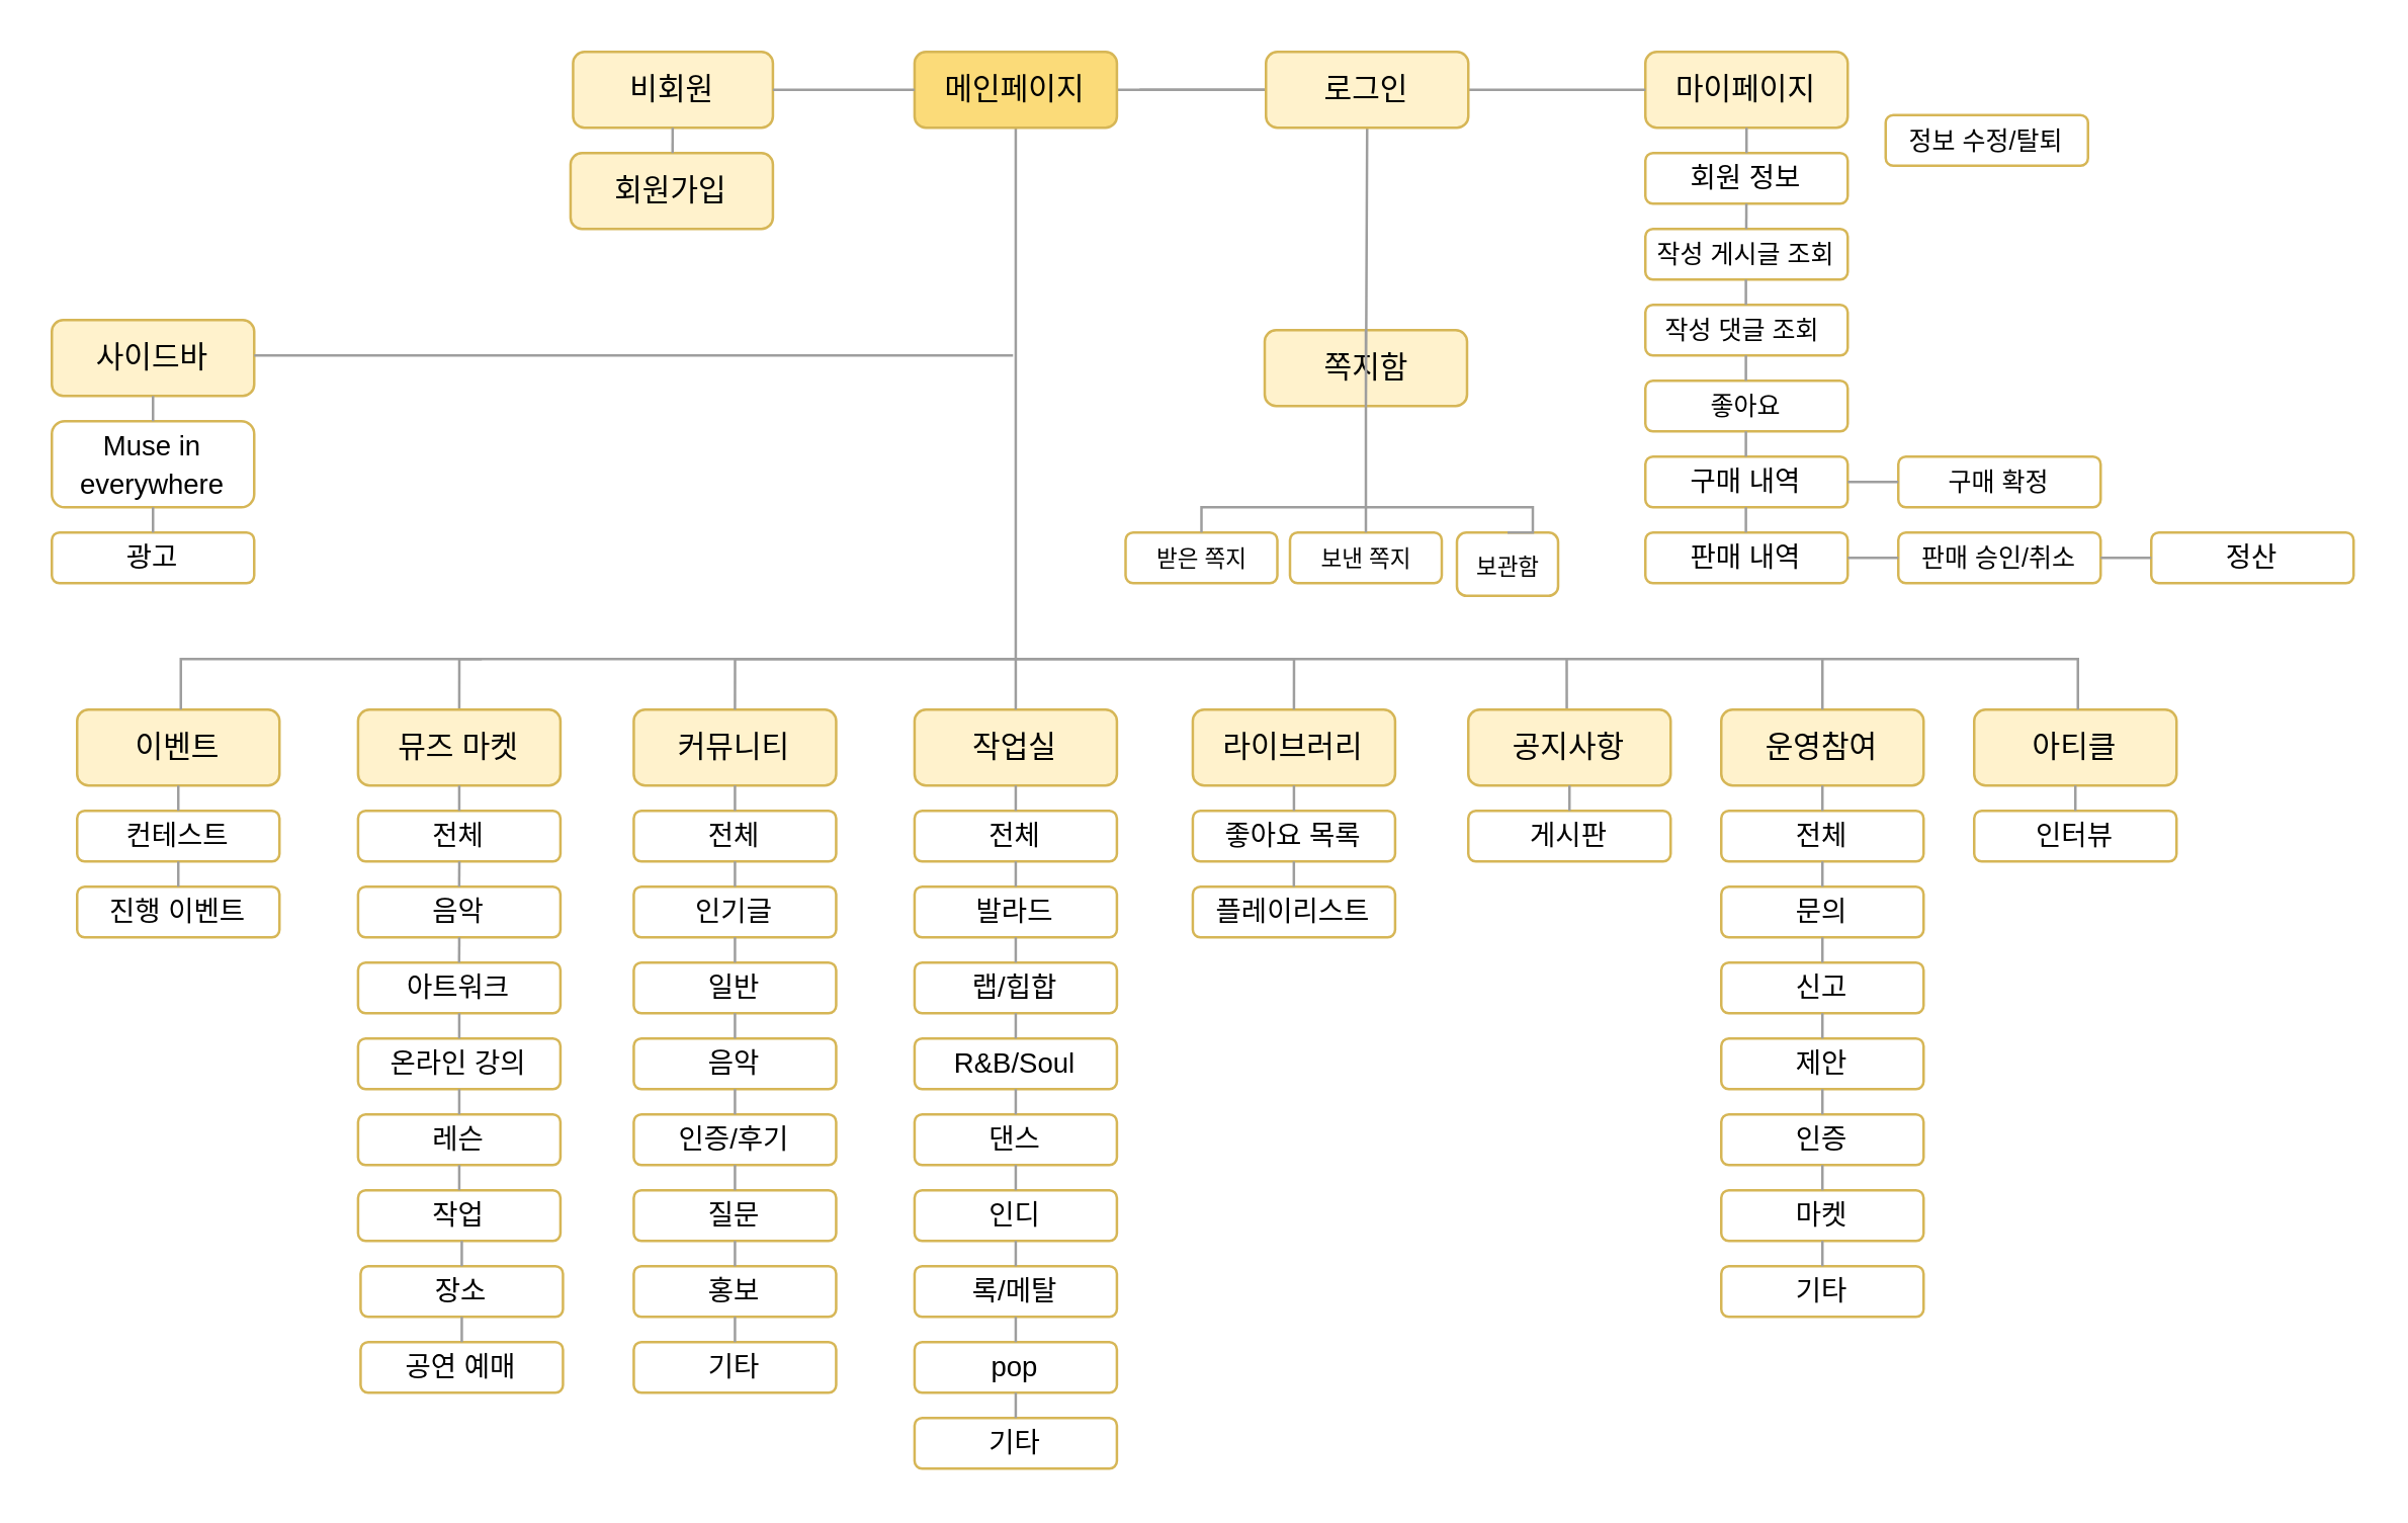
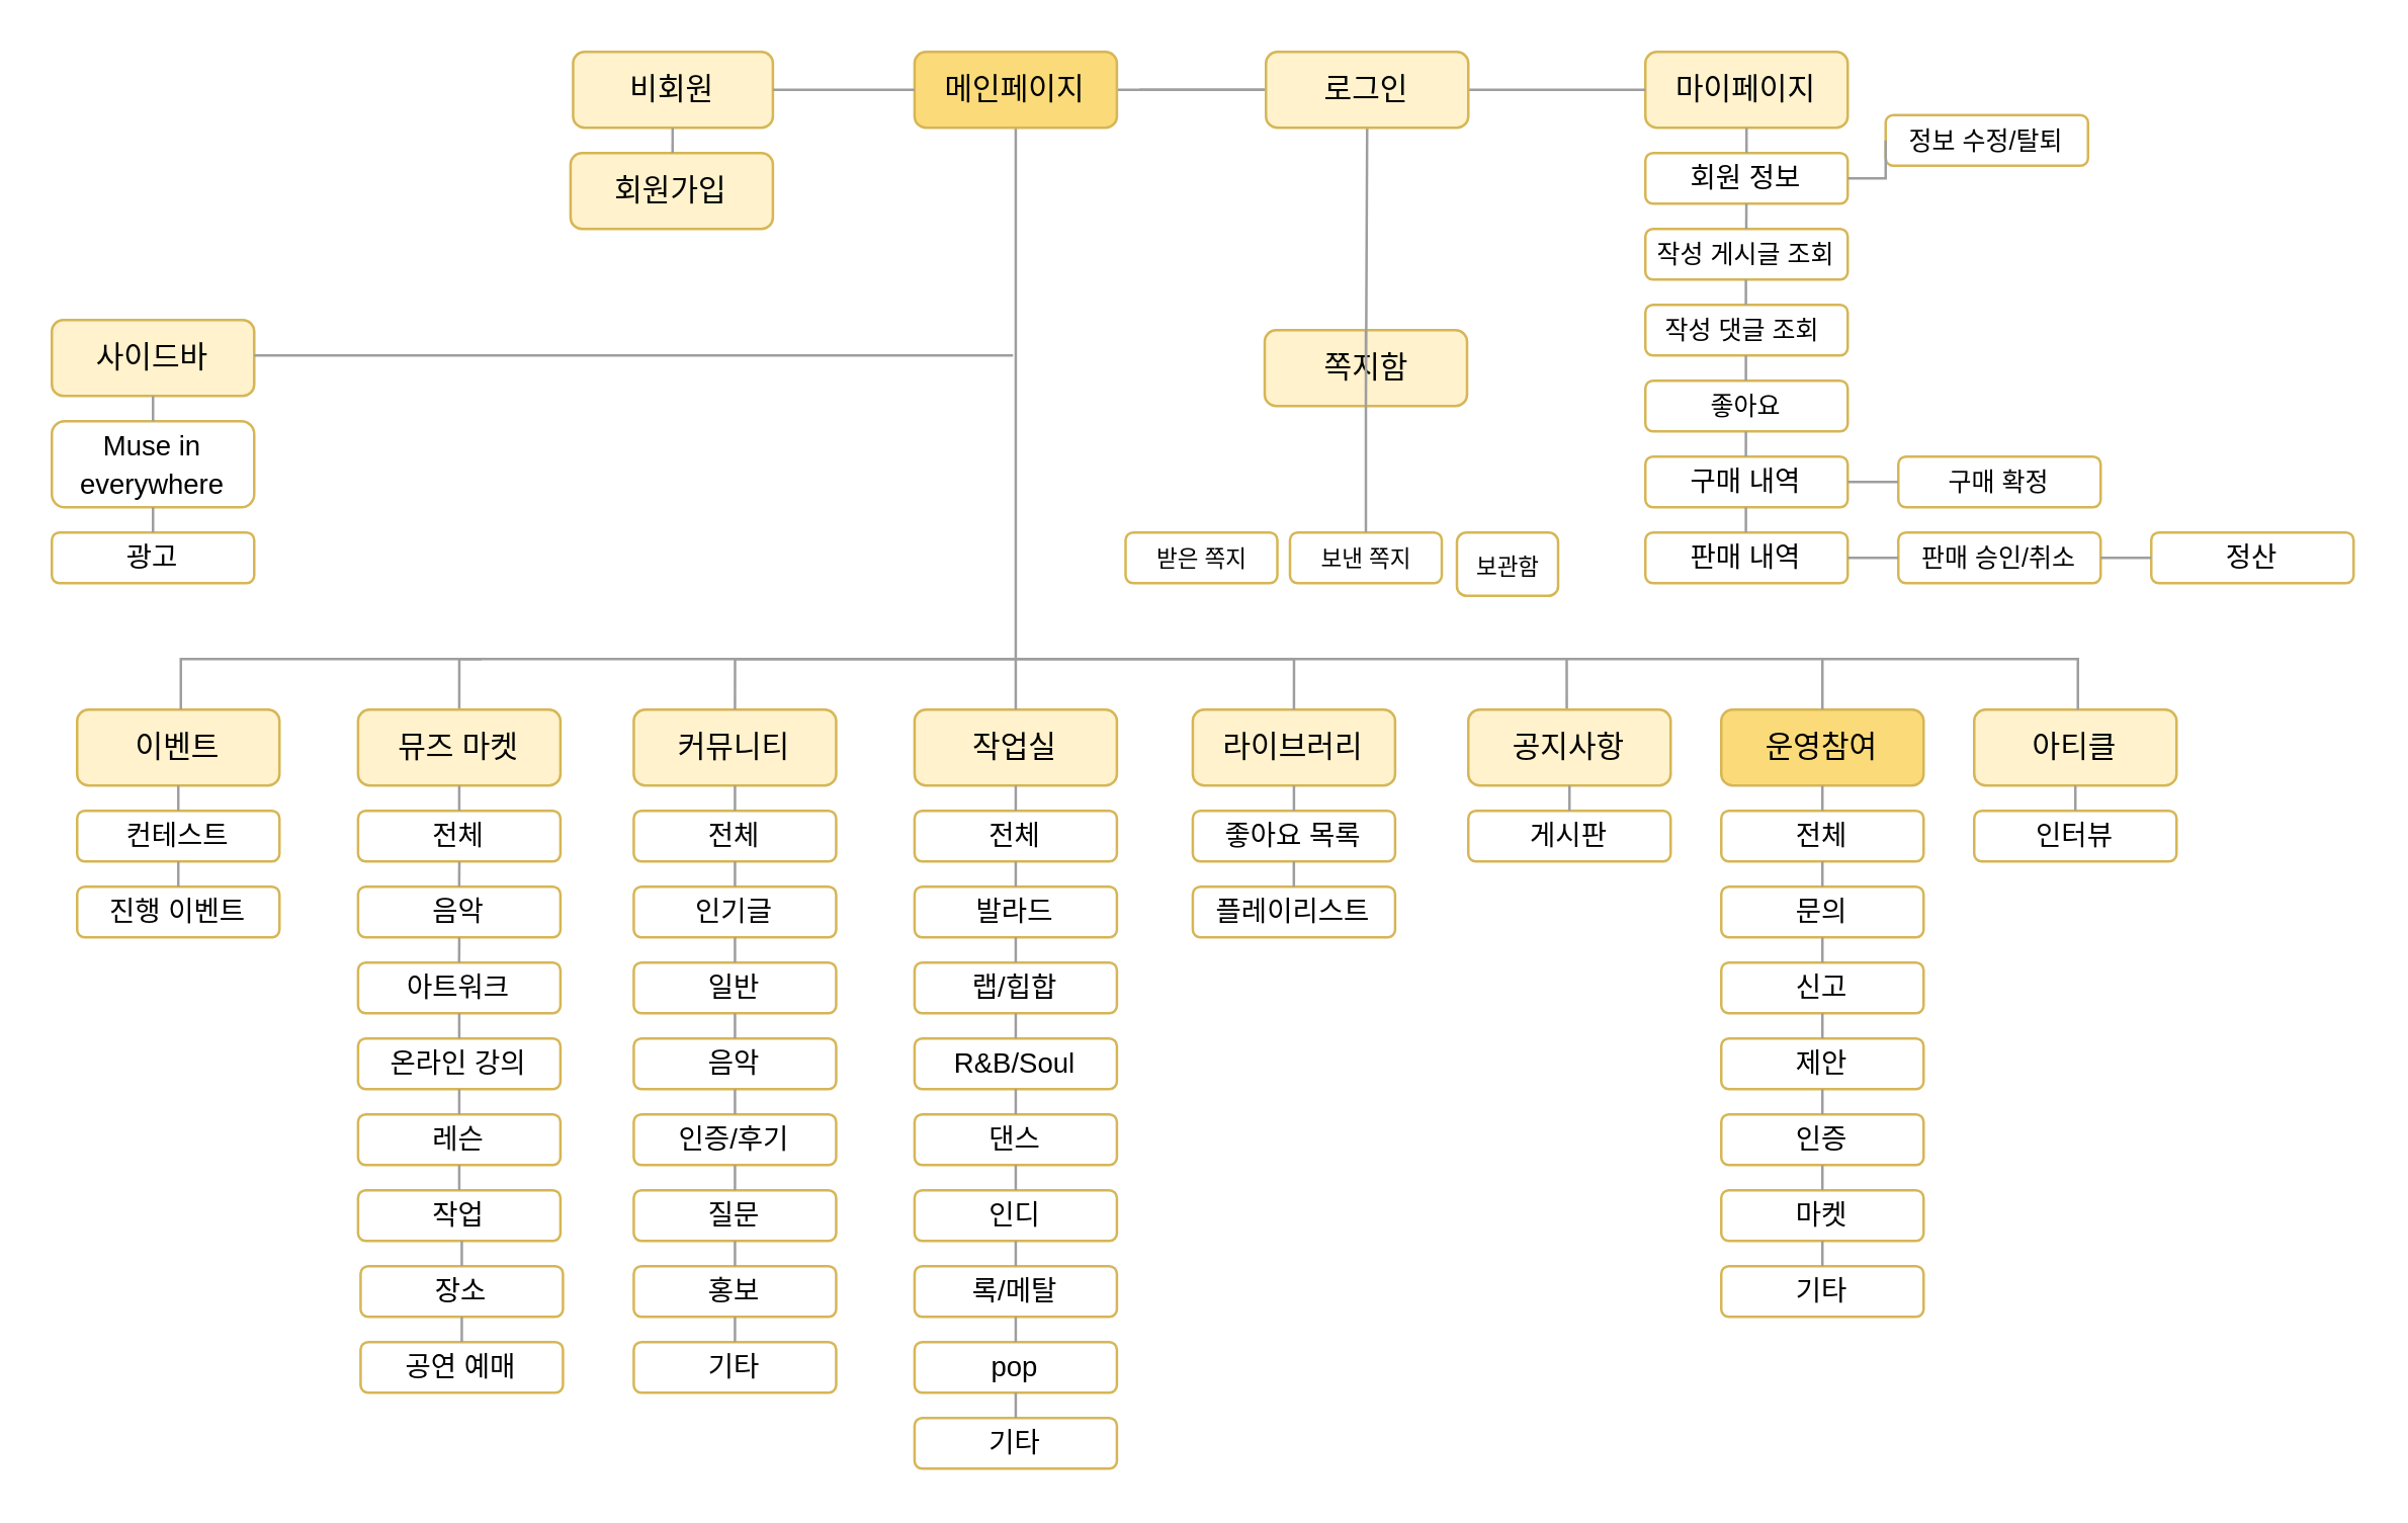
+ <mxCell id="96" value="" style="edgeStyle=orthogonalEdgeStyle;rounded=0;orthogonalLoop=1;jettySize=auto;html=1;endArrow=none;endFill=0;strokeColor=#9e9e9e;exitX=0;exitY=0.5;exitDx=0;exitDy=0;entryX=1;entryY=0.5;entryDx=0;entryDy=0;" parent="1" source="95" target="5" edge="1"><mxGeometry relative="1" as="geometry"><mxPoint x="899" y="20" as="sourcePoint" /><mxPoint x="810" y="20" as="targetPoint" /><Array as="points"><mxPoint x="740" y="70" /><mxPoint x="740" y="70" /></Array></mxGeometry></mxCell>
- <mxCell id="18" value="" style="edgeStyle=orthogonalEdgeStyle;rounded=0;orthogonalLoop=1;jettySize=auto;html=1;endArrow=none;endFill=0;strokeColor=#9e9e9e;exitX=0.5;exitY=0;exitDx=0;exitDy=0;entryX=0.5;entryY=0;entryDx=0;entryDy=0;" parent="1" source="16" target="9" edge="1"><mxGeometry relative="1" as="geometry"><mxPoint x="617" y="200" as="sourcePoint" /><mxPoint x="462" y="200" as="targetPoint" /><Array as="points"><mxPoint x="605.5" y="200" /><mxPoint x="474.5" y="200" /></Array></mxGeometry></mxCell>
- <mxCell id="28" value="운영참여" style="rounded=1;whiteSpace=wrap;html=1;fillColor=#fff2cc;strokeColor=#d6b656;" parent="1" vertex="1"><mxGeometry x="680" y="280" width="80" height="30" as="geometry" /></mxCell>
+ <mxCell id="28" value="운영참여" style="rounded=1;whiteSpace=wrap;html=1;fillColor=#fbdb79;strokeColor=#d6b656;" parent="1" vertex="1"><mxGeometry x="680" y="280" width="80" height="30" as="geometry" /></mxCell>
